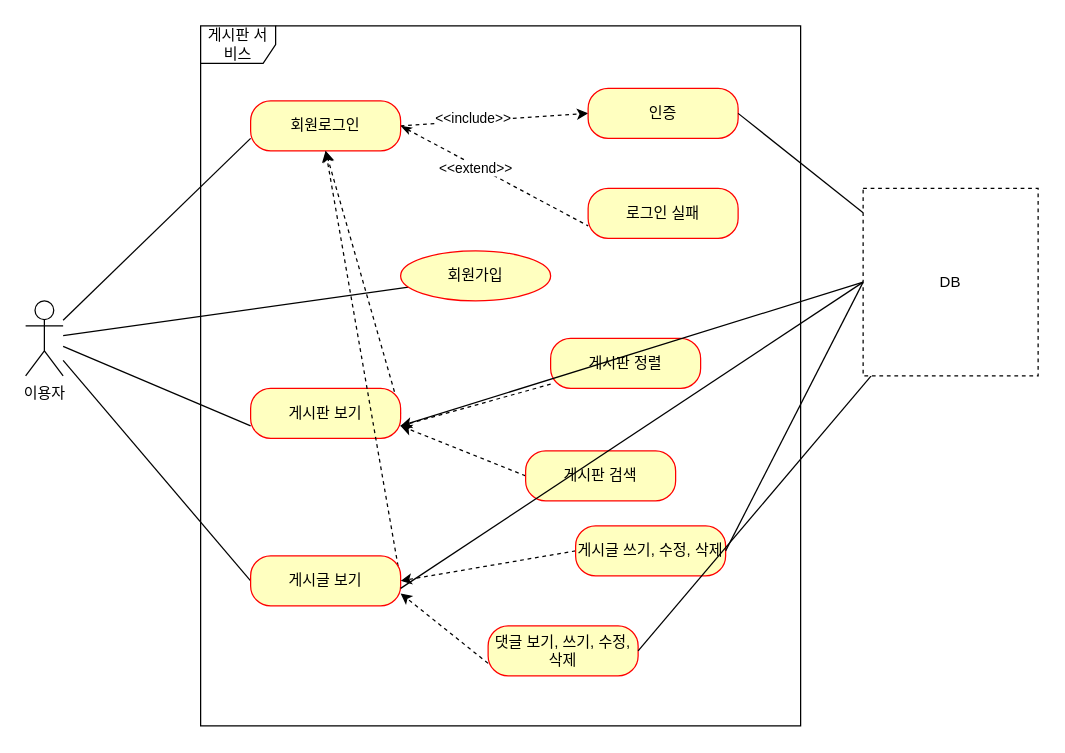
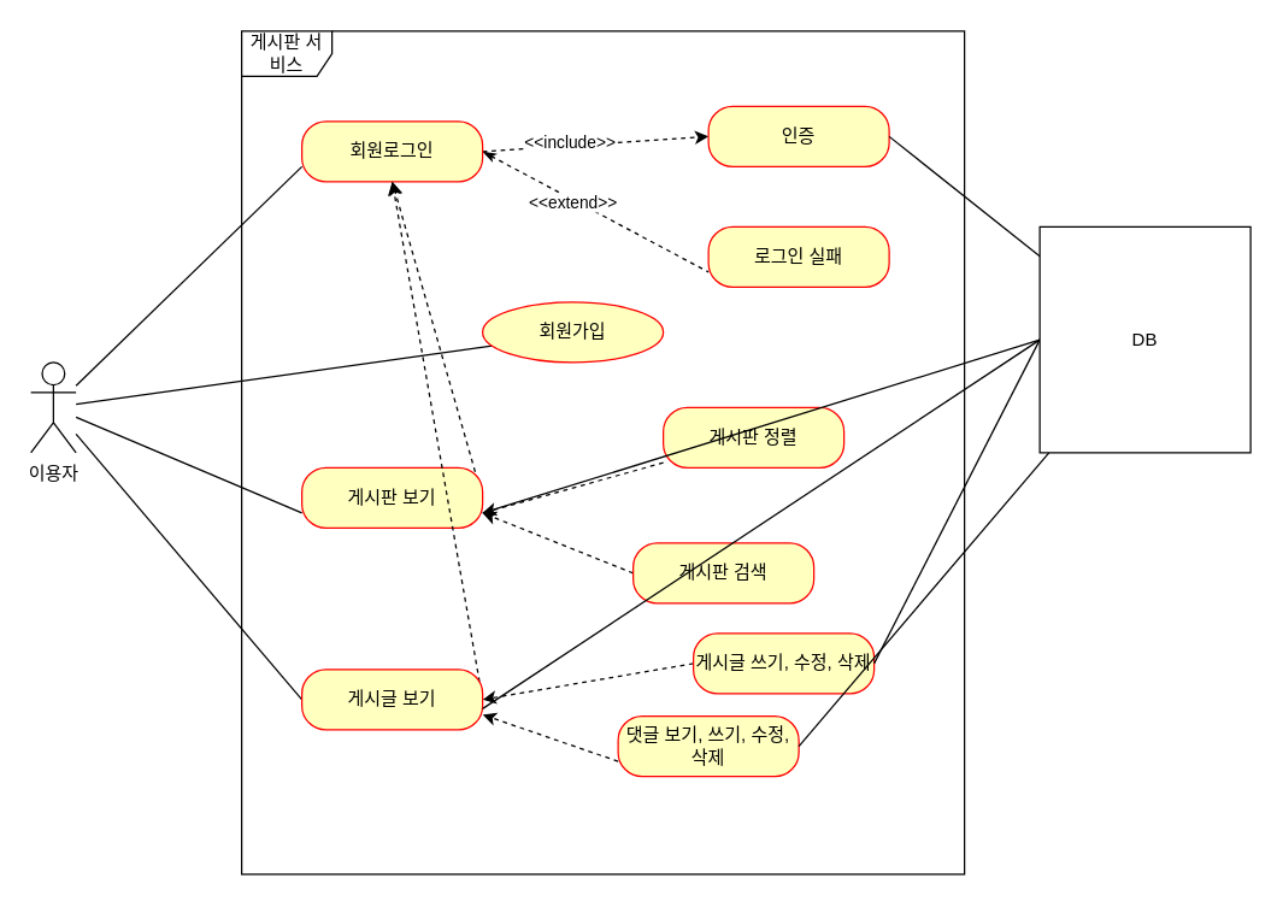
- <mxCell id="33" value="DB" style="html=1;dropTarget=0;whiteSpace=wrap;dashed=1;" vertex="1" parent="1"><mxGeometry x="690" y="150" width="140" height="150" as="geometry" /></mxCell>
+ <mxCell id="33" value="DB" style="html=1;dropTarget=0;whiteSpace=wrap;" vertex="1" parent="1"><mxGeometry x="690" y="150" width="140" height="150" as="geometry" /></mxCell>
- <mxCell id="27" value="댓글 보기, 쓰기, 수정, 삭제" style="rounded=1;whiteSpace=wrap;html=1;arcSize=40;fontColor=#000000;fillColor=#ffffc0;strokeColor=#ff0000;" vertex="1" parent="1"><mxGeometry x="390" y="500" width="120" height="40" as="geometry" /></mxCell>
+ <mxCell id="27" value="댓글 보기, 쓰기, 수정, 삭제" style="rounded=1;whiteSpace=wrap;html=1;arcSize=40;fontColor=#000000;fillColor=#ffffc0;strokeColor=#ff0000;" vertex="1" parent="1"><mxGeometry x="410" y="475" width="120" height="40" as="geometry" /></mxCell>
